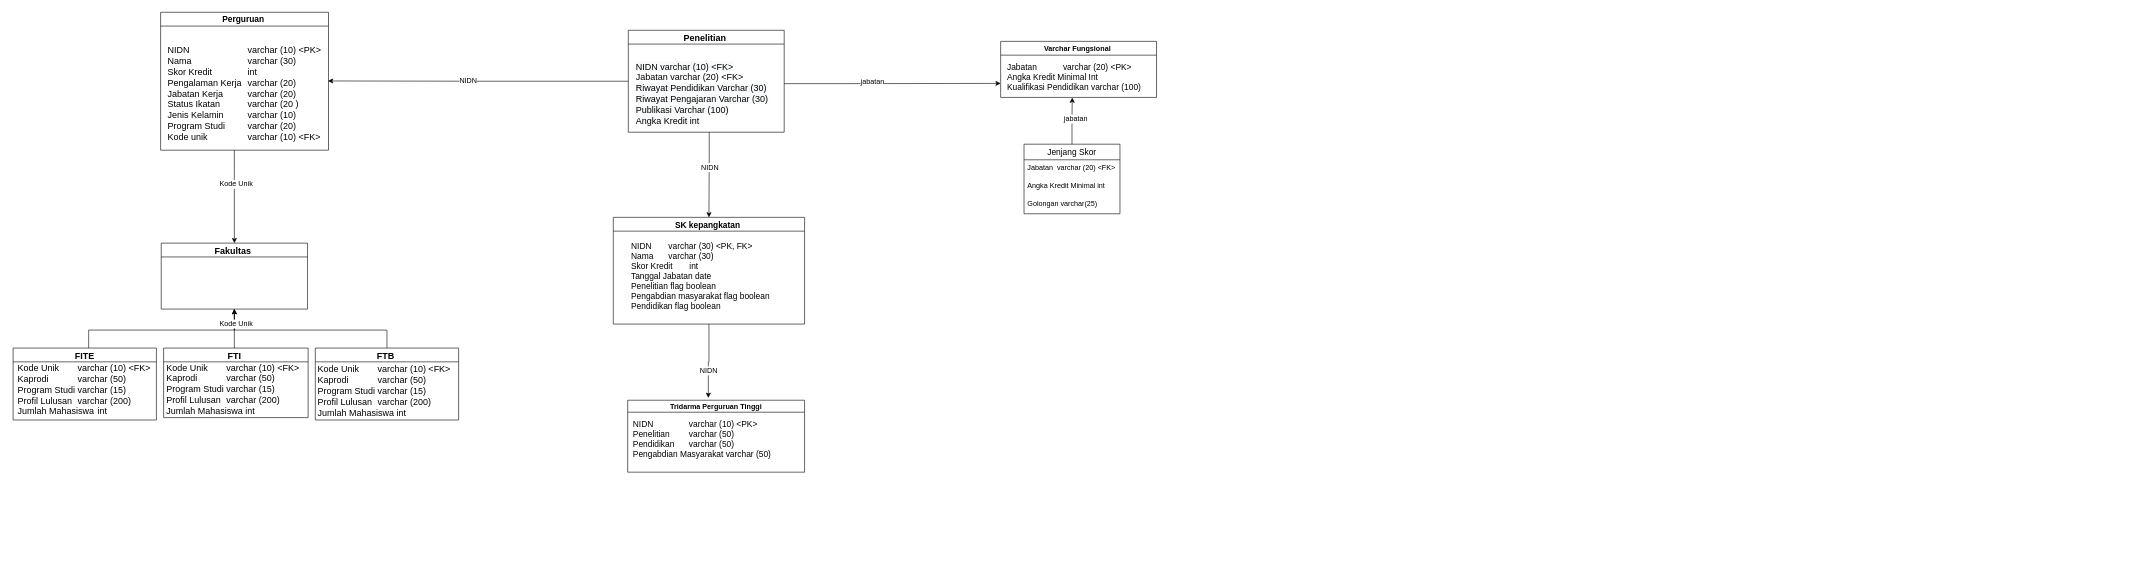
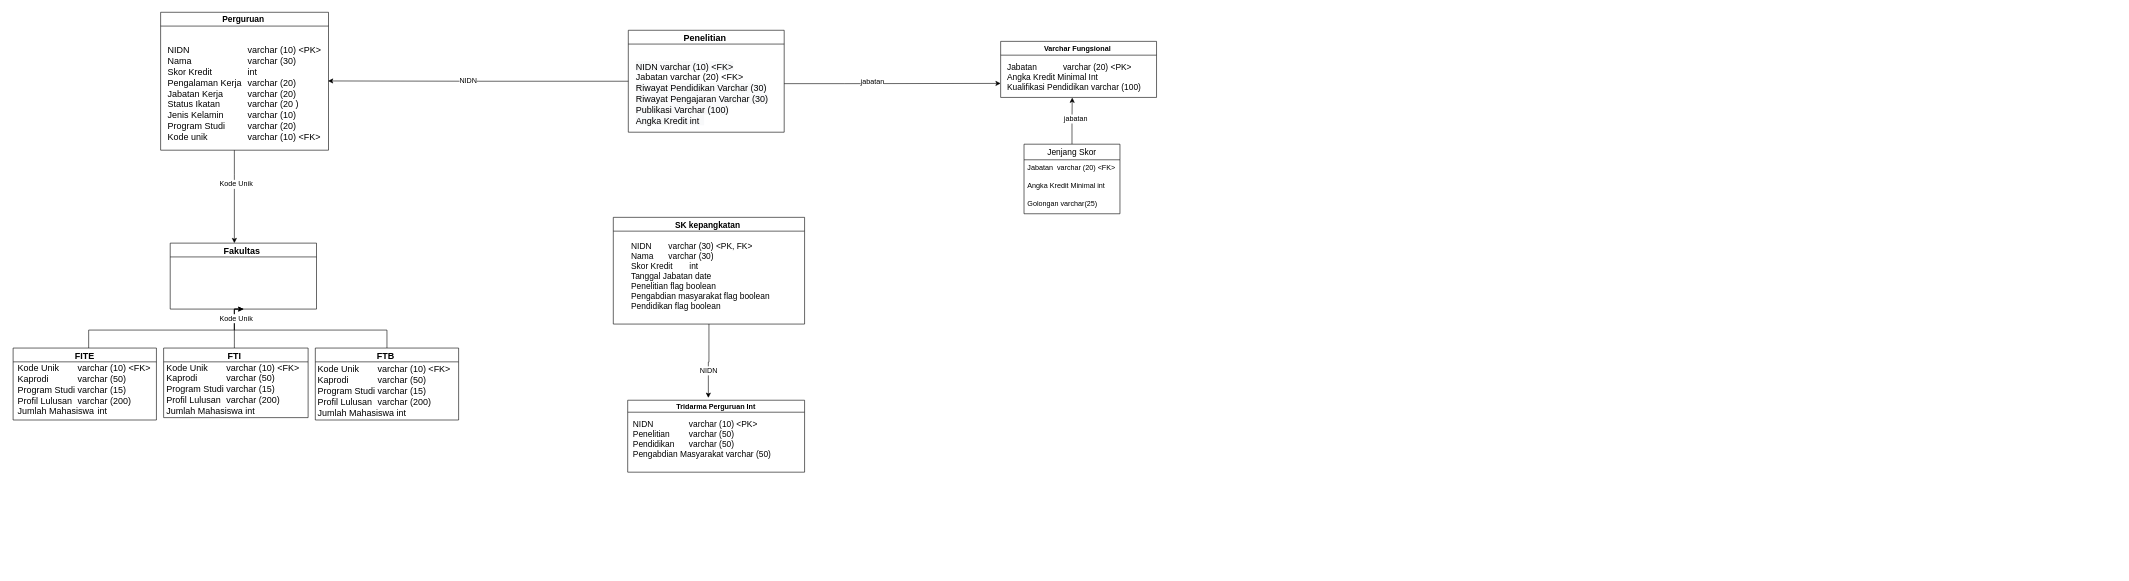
- <mxCell id="22" style="edgeStyle=orthogonalEdgeStyle;rounded=0;orthogonalLoop=1;jettySize=auto;html=1;entryX=0.5;entryY=0;entryDx=0;entryDy=0;fontSize=12;endArrow=classic;endFill=1;" edge="1" parent="1" source="24" target="41"><mxGeometry relative="1" as="geometry"><Array as="points"><mxPoint x="1181" y="260" /><mxPoint x="1181" y="260" /></Array></mxGeometry></mxCell>
- <mxCell id="23" value="NIDN" style="edgeLabel;html=1;align=center;verticalAlign=middle;resizable=0;points=[];fontSize=12;" vertex="1" connectable="0" parent="22"><mxGeometry x="-0.185" y="1" relative="1" as="geometry"><mxPoint as="offset" /></mxGeometry></mxCell>
- <mxCell id="6" value="Fakultas " style="swimlane;fontSize=15;" parent="1" vertex="1"><mxGeometry x="267" y="405" width="244" height="110" as="geometry" /></mxCell>
+ <mxCell id="6" value="Fakultas " style="swimlane;fontSize=15;" parent="1" vertex="1"><mxGeometry x="282" y="405" width="244" height="110" as="geometry" /></mxCell>
- <mxCell id="37" value="Tridarma Perguruan Tinggi" style="swimlane;startSize=20;" parent="36" vertex="1"><mxGeometry x="215" width="295" height="120" as="geometry" /></mxCell>
+ <mxCell id="37" value="Tridarma Perguruan Int" style="swimlane;startSize=20;" parent="36" vertex="1"><mxGeometry x="215" width="295" height="120" as="geometry" /></mxCell>
